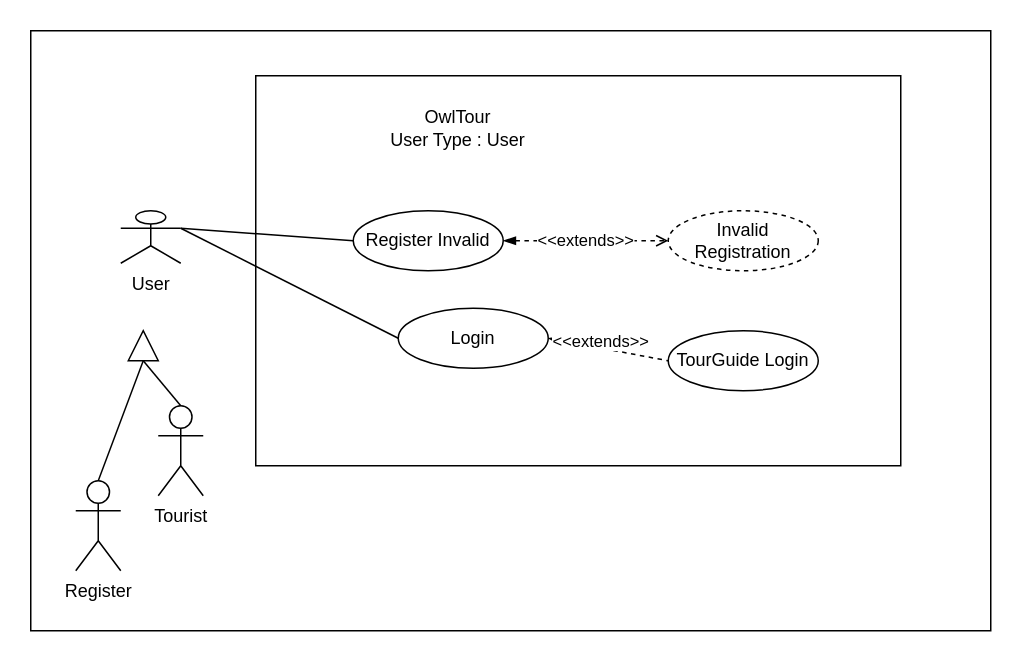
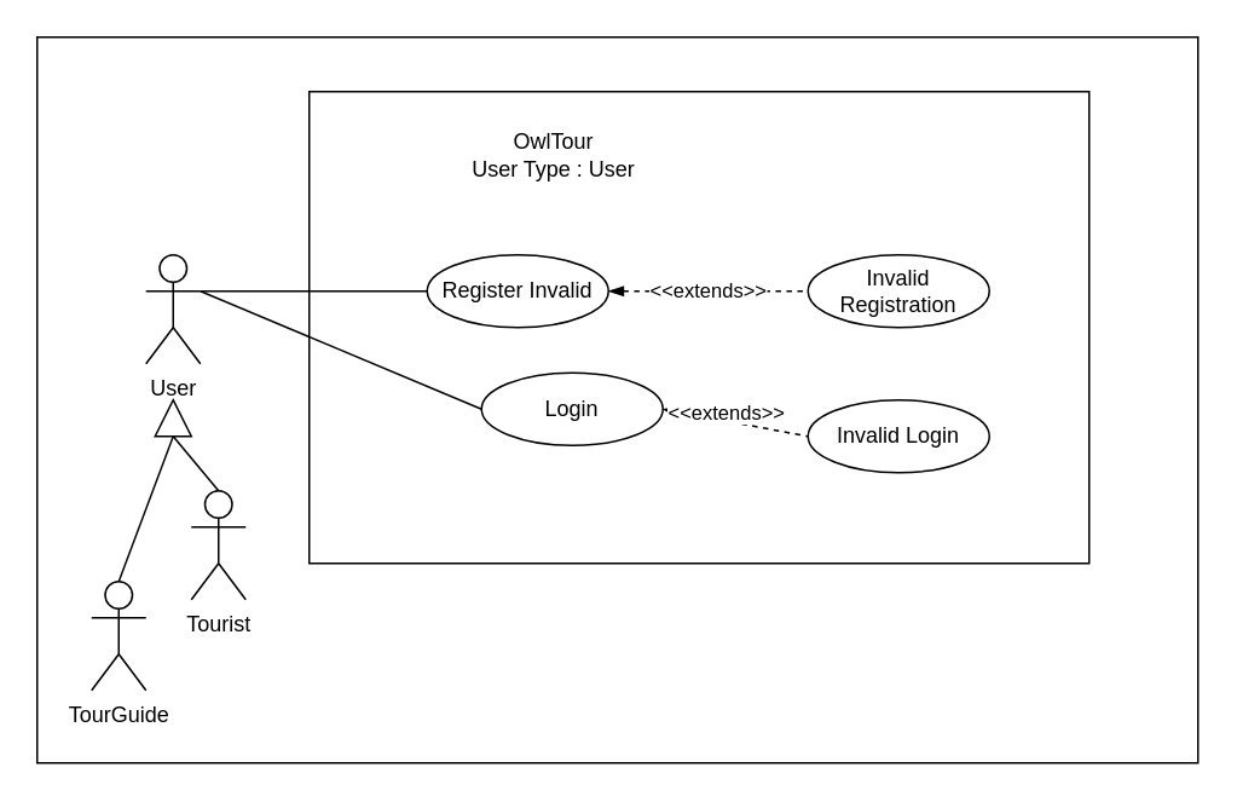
- <mxCell id="3" value="User" style="shape=umlActor;verticalLabelPosition=bottom;labelBackgroundColor=#ffffff;verticalAlign=top;html=1;outlineConnect=0;" parent="1" vertex="1"><mxGeometry x="80" y="140" width="40" height="35" as="geometry" /></mxCell>
+ <mxCell id="3" value="User" style="shape=umlActor;verticalLabelPosition=bottom;labelBackgroundColor=#ffffff;verticalAlign=top;html=1;outlineConnect=0;" parent="1" vertex="1"><mxGeometry x="80" y="140" width="30" height="60" as="geometry" /></mxCell>
- <mxCell id="8" value="&amp;lt;&amp;lt;extends&amp;gt;&amp;gt;" style="endArrow=open;dashed=1;html=1;entryX=0;entryY=0.5;entryDx=0;entryDy=0;startArrow=blockThin;startFill=1;exitX=1;exitY=0.5;exitDx=0;exitDy=0;" parent="1" source="6" target="7" edge="1"><mxGeometry width="50" height="50" relative="1" as="geometry"><mxPoint x="415" y="130" as="sourcePoint" /><mxPoint x="465" y="80" as="targetPoint" /></mxGeometry></mxCell>
+ <mxCell id="8" value="&amp;lt;&amp;lt;extends&amp;gt;&amp;gt;" style="endArrow=none;dashed=1;html=1;entryX=0;entryY=0.5;entryDx=0;entryDy=0;startArrow=blockThin;startFill=1;exitX=1;exitY=0.5;exitDx=0;exitDy=0;" parent="1" source="6" target="7" edge="1"><mxGeometry width="50" height="50" relative="1" as="geometry"><mxPoint x="415" y="130" as="sourcePoint" /><mxPoint x="465" y="80" as="targetPoint" /></mxGeometry></mxCell>
- <mxCell id="7" value="Invalid Registration" style="ellipse;whiteSpace=wrap;html=1;dashed=1;" parent="1" vertex="1"><mxGeometry x="445" y="140" width="100" height="40" as="geometry" /></mxCell>
+ <mxCell id="7" value="Invalid Registration" style="ellipse;whiteSpace=wrap;html=1;" parent="1" vertex="1"><mxGeometry x="445" y="140" width="100" height="40" as="geometry" /></mxCell>
- <mxCell id="10" value="TourGuide Login" style="ellipse;whiteSpace=wrap;html=1;" parent="1" vertex="1"><mxGeometry x="445" y="220" width="100" height="40" as="geometry" /></mxCell>
+ <mxCell id="10" value="Invalid Login" style="ellipse;whiteSpace=wrap;html=1;" parent="1" vertex="1"><mxGeometry x="445" y="220" width="100" height="40" as="geometry" /></mxCell>
- <mxCell id="14" value="Register" style="shape=umlActor;verticalLabelPosition=bottom;labelBackgroundColor=#ffffff;verticalAlign=top;html=1;outlineConnect=0;" parent="1" vertex="1"><mxGeometry x="50" y="320" width="30" height="60" as="geometry" /></mxCell>
+ <mxCell id="14" value="TourGuide" style="shape=umlActor;verticalLabelPosition=bottom;labelBackgroundColor=#ffffff;verticalAlign=top;html=1;outlineConnect=0;" parent="1" vertex="1"><mxGeometry x="50" y="320" width="30" height="60" as="geometry" /></mxCell>
